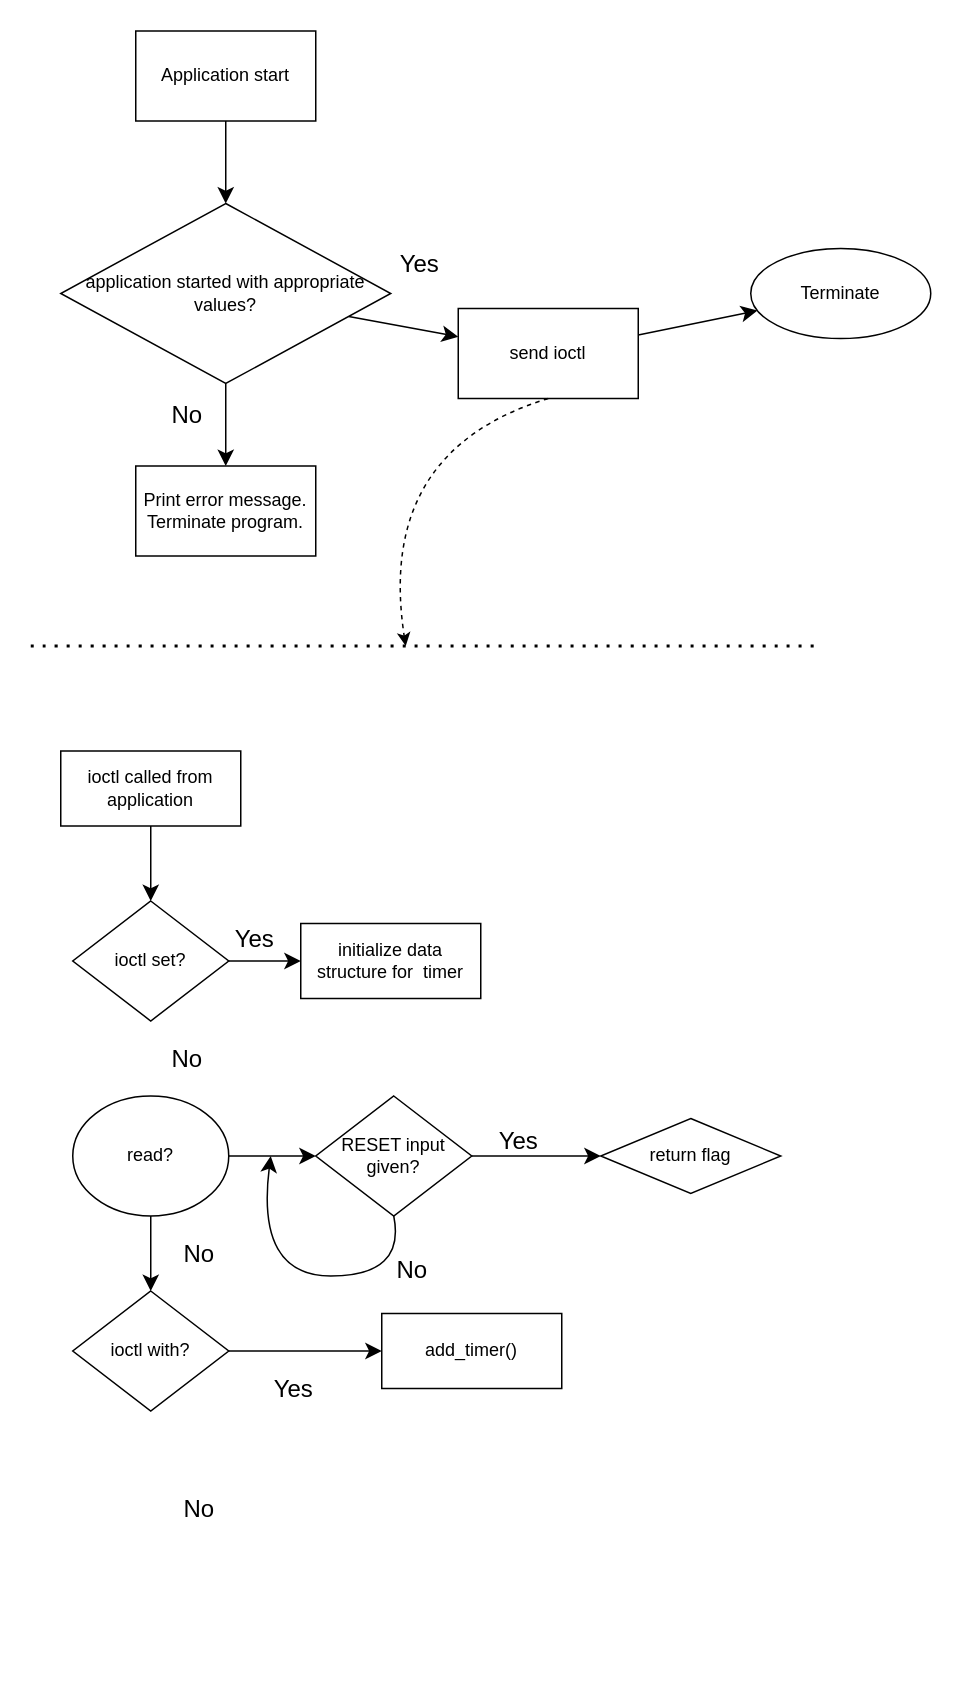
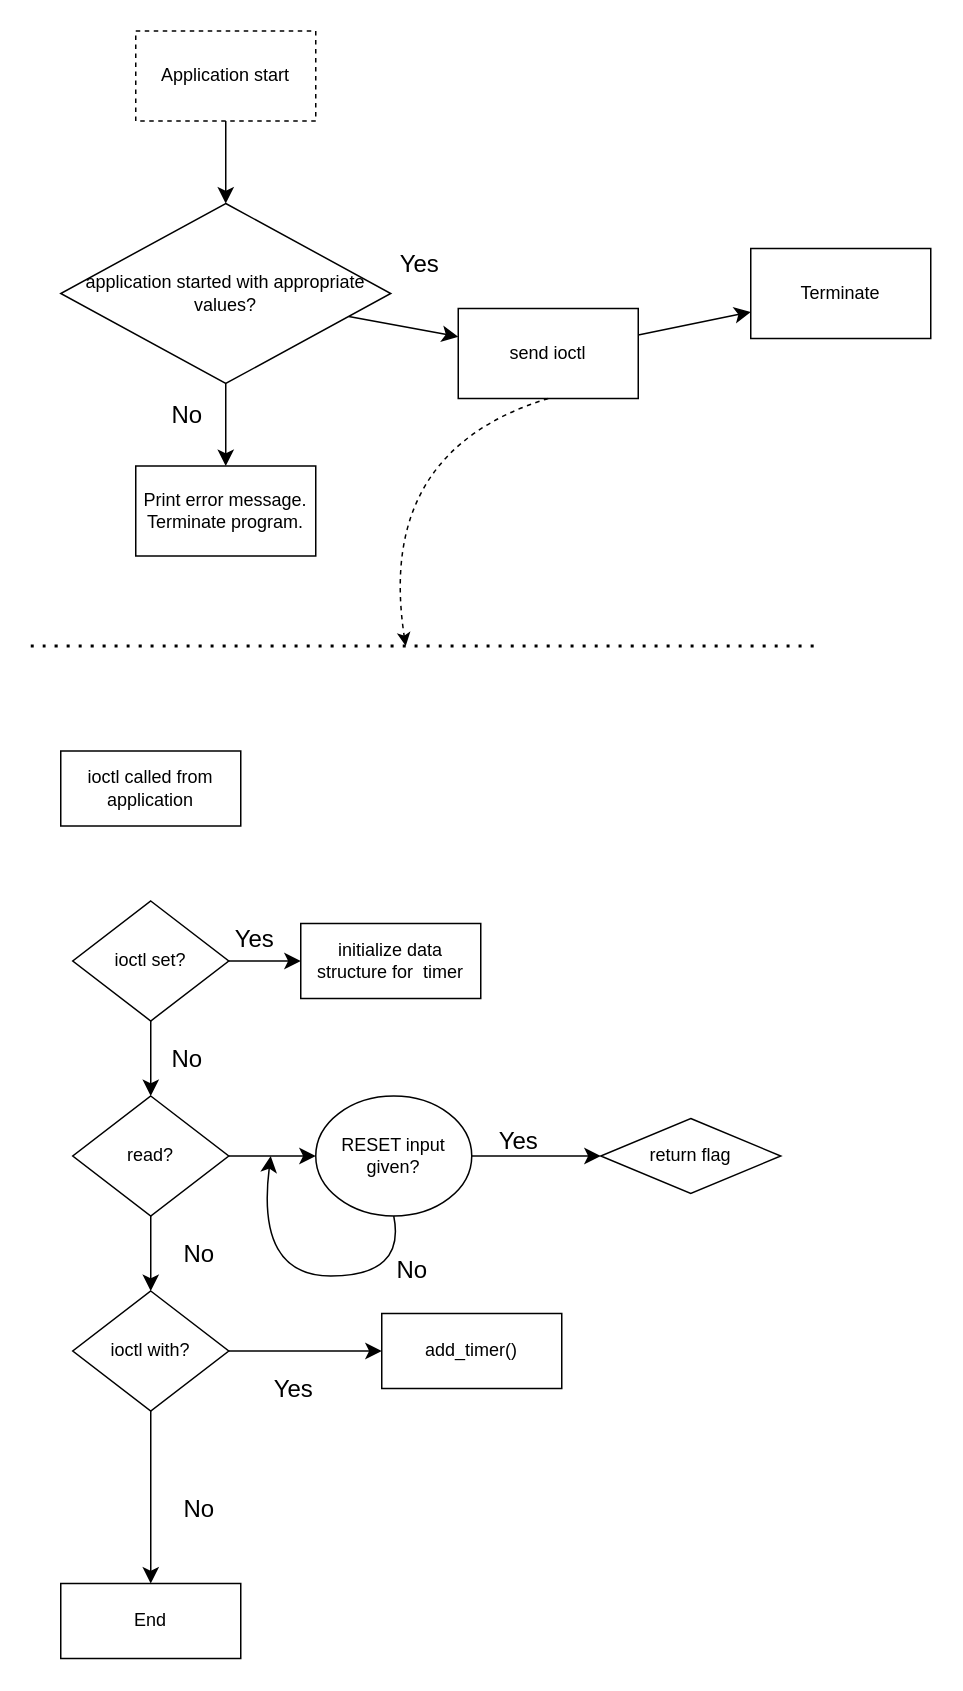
- <mxCell id="3" value="Application start" style="rounded=0;whiteSpace=wrap;html=1;" vertex="1" parent="1"><mxGeometry x="90" y="20" width="120" height="60" as="geometry" /></mxCell>
+ <mxCell id="3" value="Application start" style="rounded=0;whiteSpace=wrap;html=1;dashed=1;" vertex="1" parent="1"><mxGeometry x="90" y="20" width="120" height="60" as="geometry" /></mxCell>
- <mxCell id="40" value="Terminate" style="ellipse;whiteSpace=wrap;html=1;" vertex="1" parent="1"><mxGeometry x="500" y="165" width="120" height="60" as="geometry" /></mxCell>
+ <mxCell id="40" value="Terminate" style="rounded=0;whiteSpace=wrap;html=1;" vertex="1" parent="1"><mxGeometry x="500" y="165" width="120" height="60" as="geometry" /></mxCell>
- <mxCell id="12" value="" style="edgeStyle=none;curved=1;rounded=0;orthogonalLoop=1;jettySize=auto;html=1;fontSize=12;startSize=8;endSize=8;" edge="1" parent="1" source="13" target="17"><mxGeometry relative="1" as="geometry" /></mxCell>
+ <mxCell id="16" value="" style="edgeStyle=none;curved=1;rounded=0;orthogonalLoop=1;jettySize=auto;html=1;fontSize=12;startSize=8;endSize=8;" edge="1" parent="1" source="17" target="21"><mxGeometry relative="1" as="geometry" /></mxCell>
- <mxCell id="21" value="read?" style="ellipse;whiteSpace=wrap;html=1;" vertex="1" parent="1"><mxGeometry x="48" y="730" width="104" height="80" as="geometry" /></mxCell>
+ <mxCell id="21" value="read?" style="rhombus;whiteSpace=wrap;html=1;" vertex="1" parent="1"><mxGeometry x="48" y="730" width="104" height="80" as="geometry" /></mxCell>
- <mxCell id="23" value="RESET input given?" style="rhombus;whiteSpace=wrap;html=1;" vertex="1" parent="1"><mxGeometry x="210" y="730" width="104" height="80" as="geometry" /></mxCell>
+ <mxCell id="23" value="RESET input given?" style="ellipse;whiteSpace=wrap;html=1;" vertex="1" parent="1"><mxGeometry x="210" y="730" width="104" height="80" as="geometry" /></mxCell>
+ <mxCell id="24" value="" style="edgeStyle=none;curved=1;rounded=0;orthogonalLoop=1;jettySize=auto;html=1;fontSize=12;startSize=8;endSize=8;" edge="1" parent="1" source="26" target="34"><mxGeometry relative="1" as="geometry" /></mxCell>
+ <mxCell id="34" value="End" style="rounded=0;whiteSpace=wrap;html=1;" vertex="1" parent="1"><mxGeometry x="40" y="1055" width="120" height="50" as="geometry" /></mxCell>
